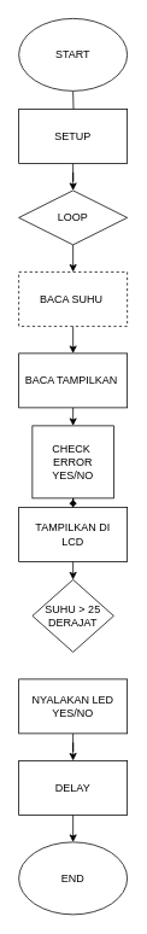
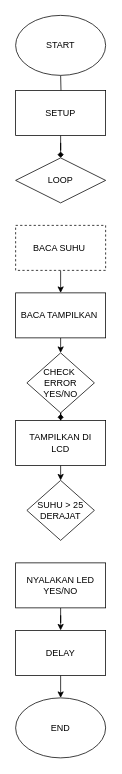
- <mxCell id="3" style="edgeStyle=orthogonalEdgeStyle;rounded=0;orthogonalLoop=1;jettySize=auto;html=1;exitX=0.5;exitY=1;exitDx=0;exitDy=0;" parent="1" source="4" target="6" edge="1"><mxGeometry relative="1" as="geometry" /></mxCell>
+ <mxCell id="3" style="edgeStyle=orthogonalEdgeStyle;rounded=0;orthogonalLoop=1;jettySize=auto;html=1;exitX=0.5;exitY=1;exitDx=0;exitDy=0;endArrow=diamond;" parent="1" source="4" target="6" edge="1"><mxGeometry relative="1" as="geometry" /></mxCell>
- <mxCell id="5" style="edgeStyle=orthogonalEdgeStyle;rounded=0;orthogonalLoop=1;jettySize=auto;html=1;exitX=0.5;exitY=1;exitDx=0;exitDy=0;entryX=0.5;entryY=0;entryDx=0;entryDy=0;" parent="1" source="6" target="8" edge="1"><mxGeometry relative="1" as="geometry" /></mxCell>
- <mxCell id="10" value="CHECK&amp;nbsp;&lt;div&gt;ERROR&lt;/div&gt;&lt;div&gt;YES/NO&lt;/div&gt;" style="whiteSpace=wrap;html=1;rounded=0;" parent="1" vertex="1"><mxGeometry x="35" y="470" width="90" height="80" as="geometry" /></mxCell>
+ <mxCell id="10" value="CHECK&amp;nbsp;&lt;div&gt;ERROR&lt;/div&gt;&lt;div&gt;YES/NO&lt;/div&gt;" style="rhombus;whiteSpace=wrap;html=1;" parent="1" vertex="1"><mxGeometry x="35" y="470" width="90" height="80" as="geometry" /></mxCell>
